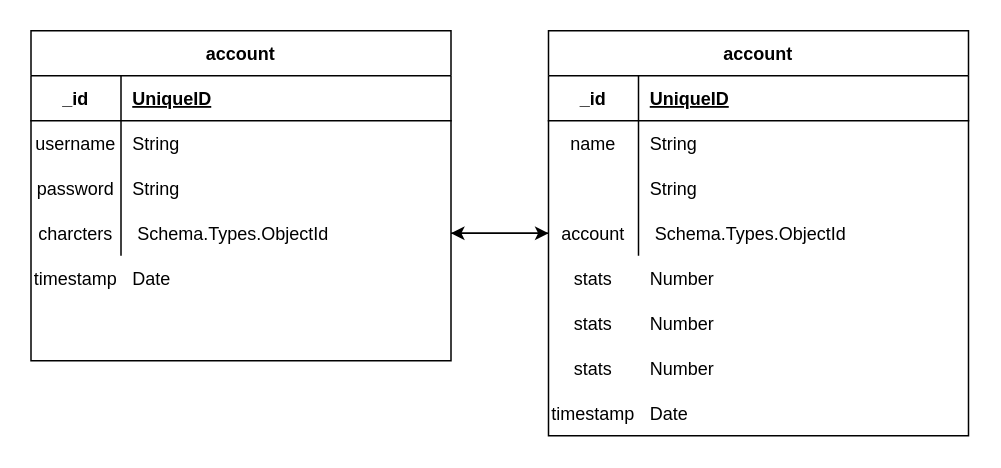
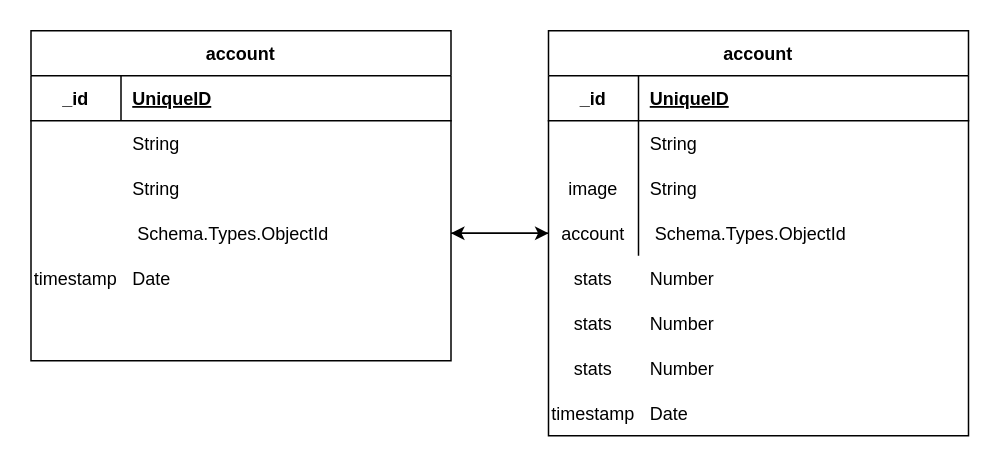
- <mxCell id="23" value="username" style="shape=partialRectangle;connectable=0;fillColor=none;top=0;left=0;bottom=0;right=0;editable=1;overflow=hidden;" vertex="1" parent="22"><mxGeometry width="60" height="30" as="geometry" /></mxCell>
- <mxCell id="8" value="name" style="shape=partialRectangle;connectable=0;fillColor=none;top=0;left=0;bottom=0;right=0;editable=1;overflow=hidden;" vertex="1" parent="7"><mxGeometry width="60" height="30" as="geometry" /></mxCell>
- <mxCell id="26" value="password" style="shape=partialRectangle;connectable=0;fillColor=none;top=0;left=0;bottom=0;right=0;editable=1;overflow=hidden;" vertex="1" parent="25"><mxGeometry width="60" height="30" as="geometry" /></mxCell>
+ <mxCell id="11" value="image" style="shape=partialRectangle;connectable=0;fillColor=none;top=0;left=0;bottom=0;right=0;editable=1;overflow=hidden;" vertex="1" parent="10"><mxGeometry width="60" height="30" as="geometry" /></mxCell>
- <mxCell id="29" value="charcters" style="shape=partialRectangle;connectable=0;fillColor=none;top=0;left=0;bottom=0;right=0;editable=1;overflow=hidden;" vertex="1" parent="28"><mxGeometry width="60" height="30" as="geometry" /></mxCell>
